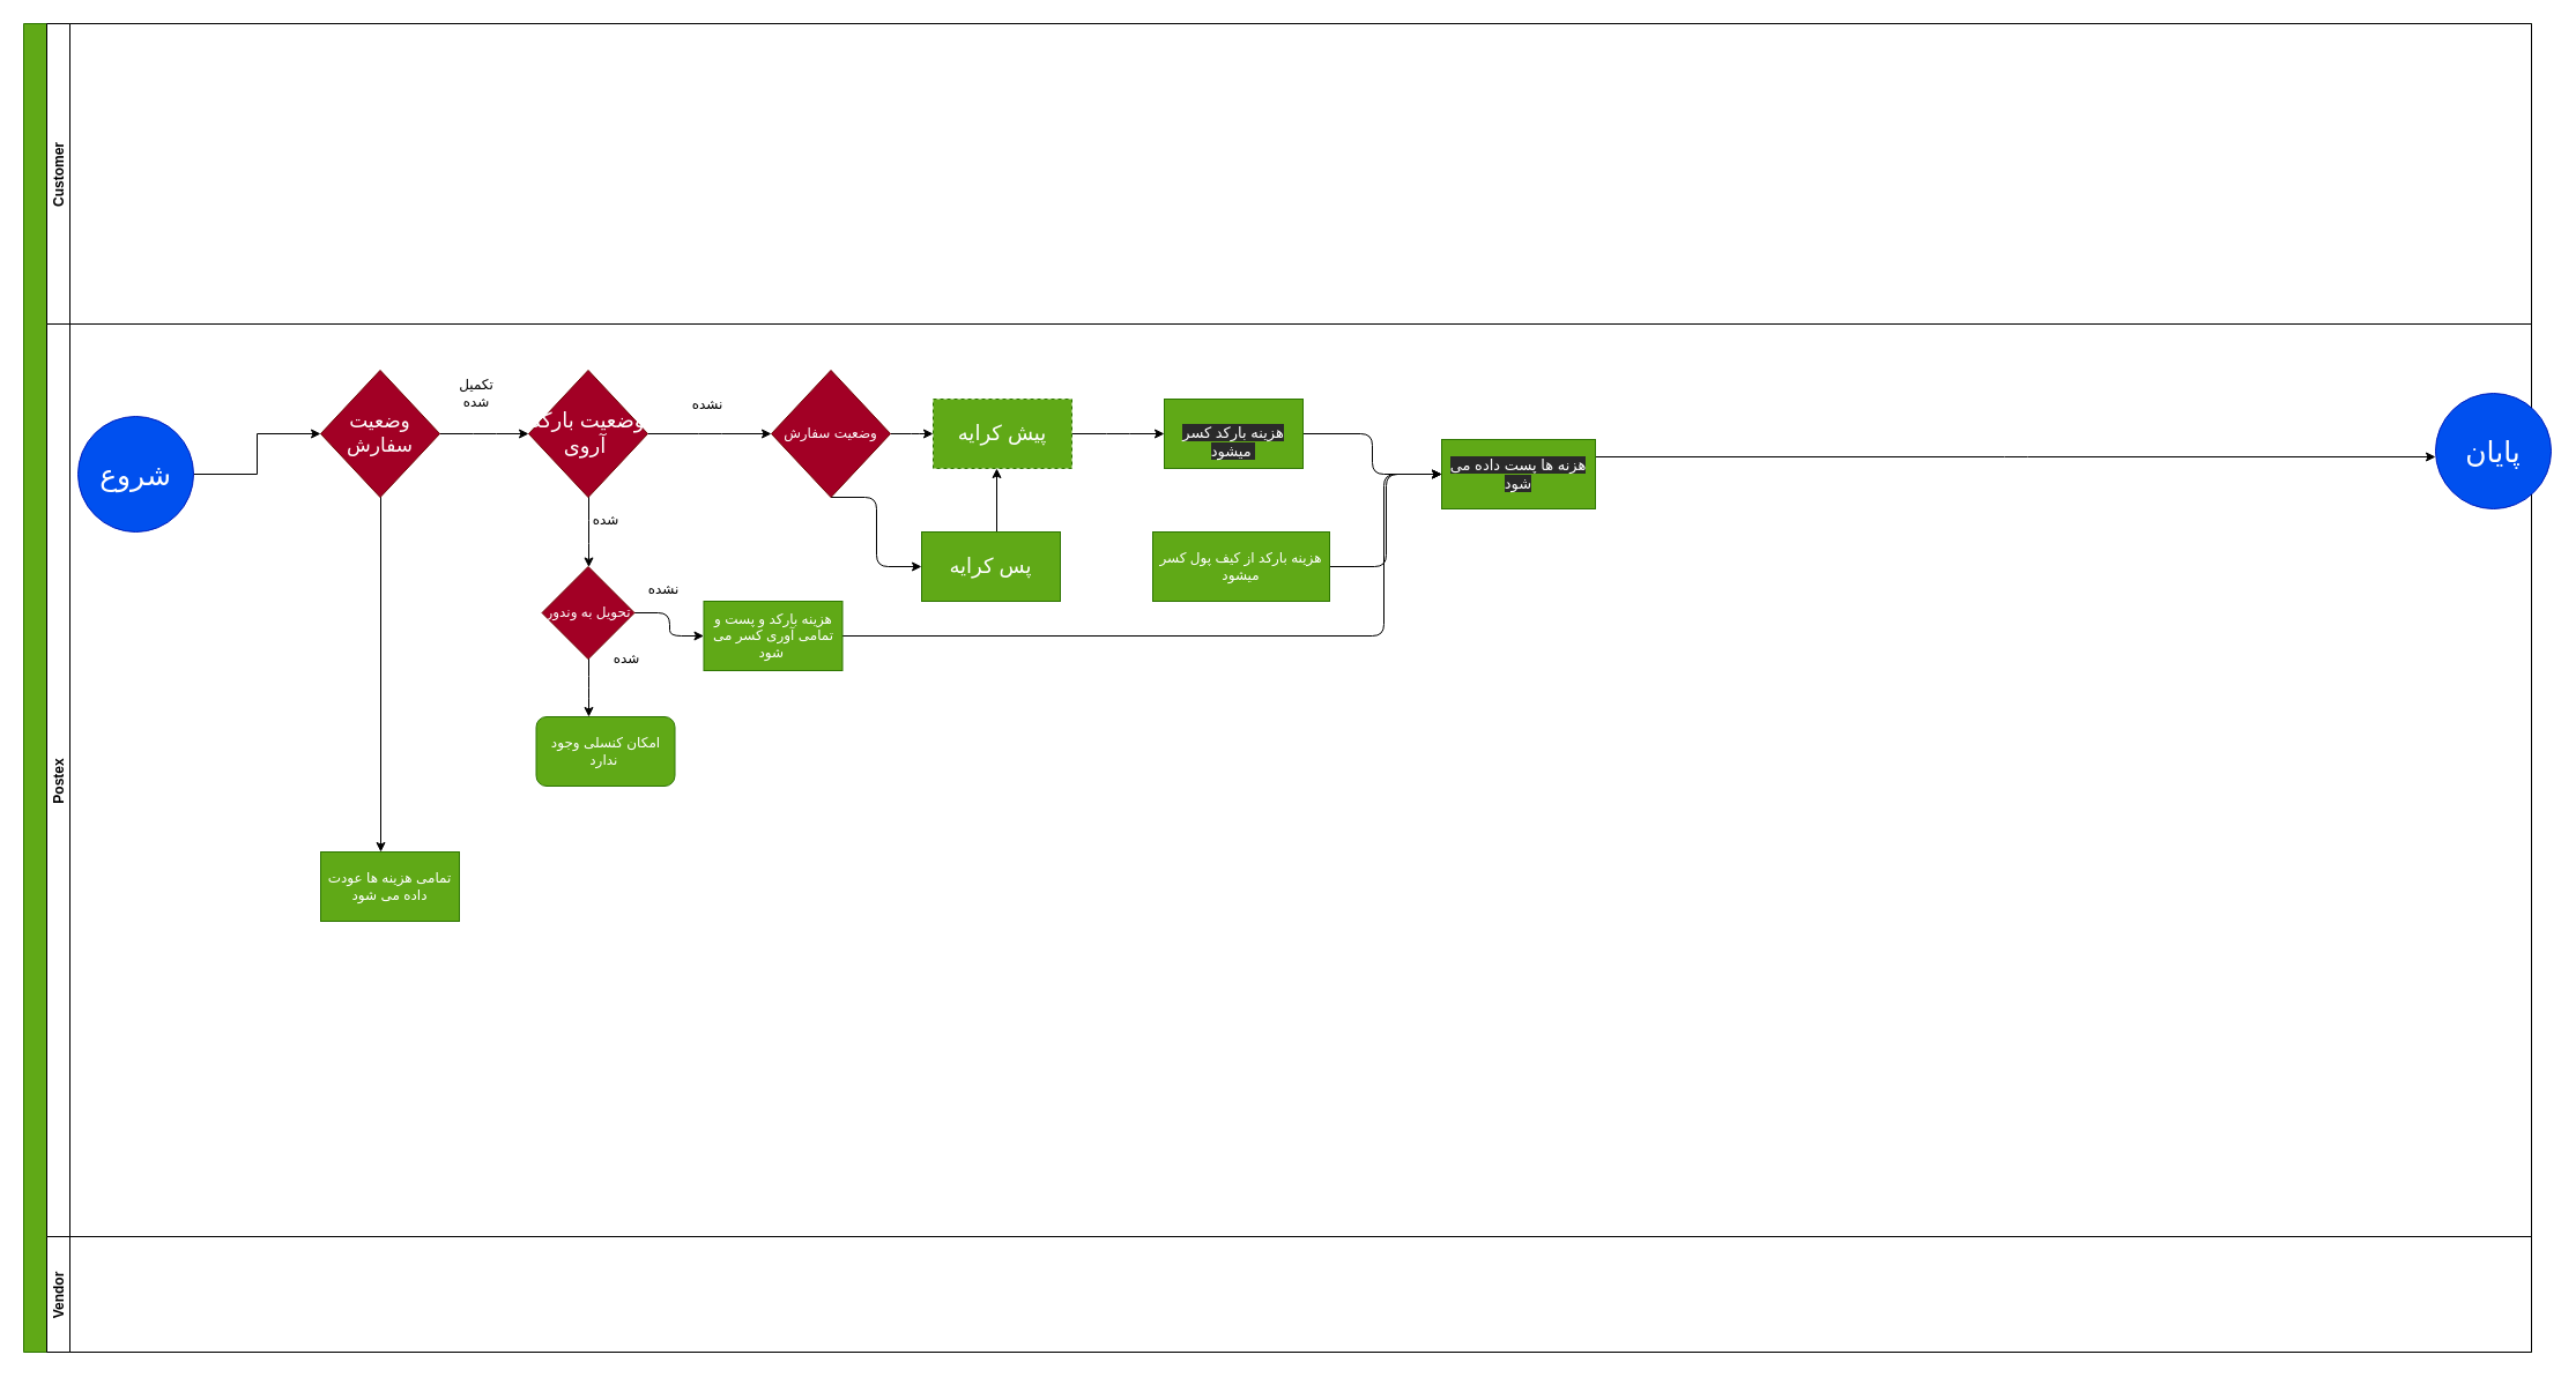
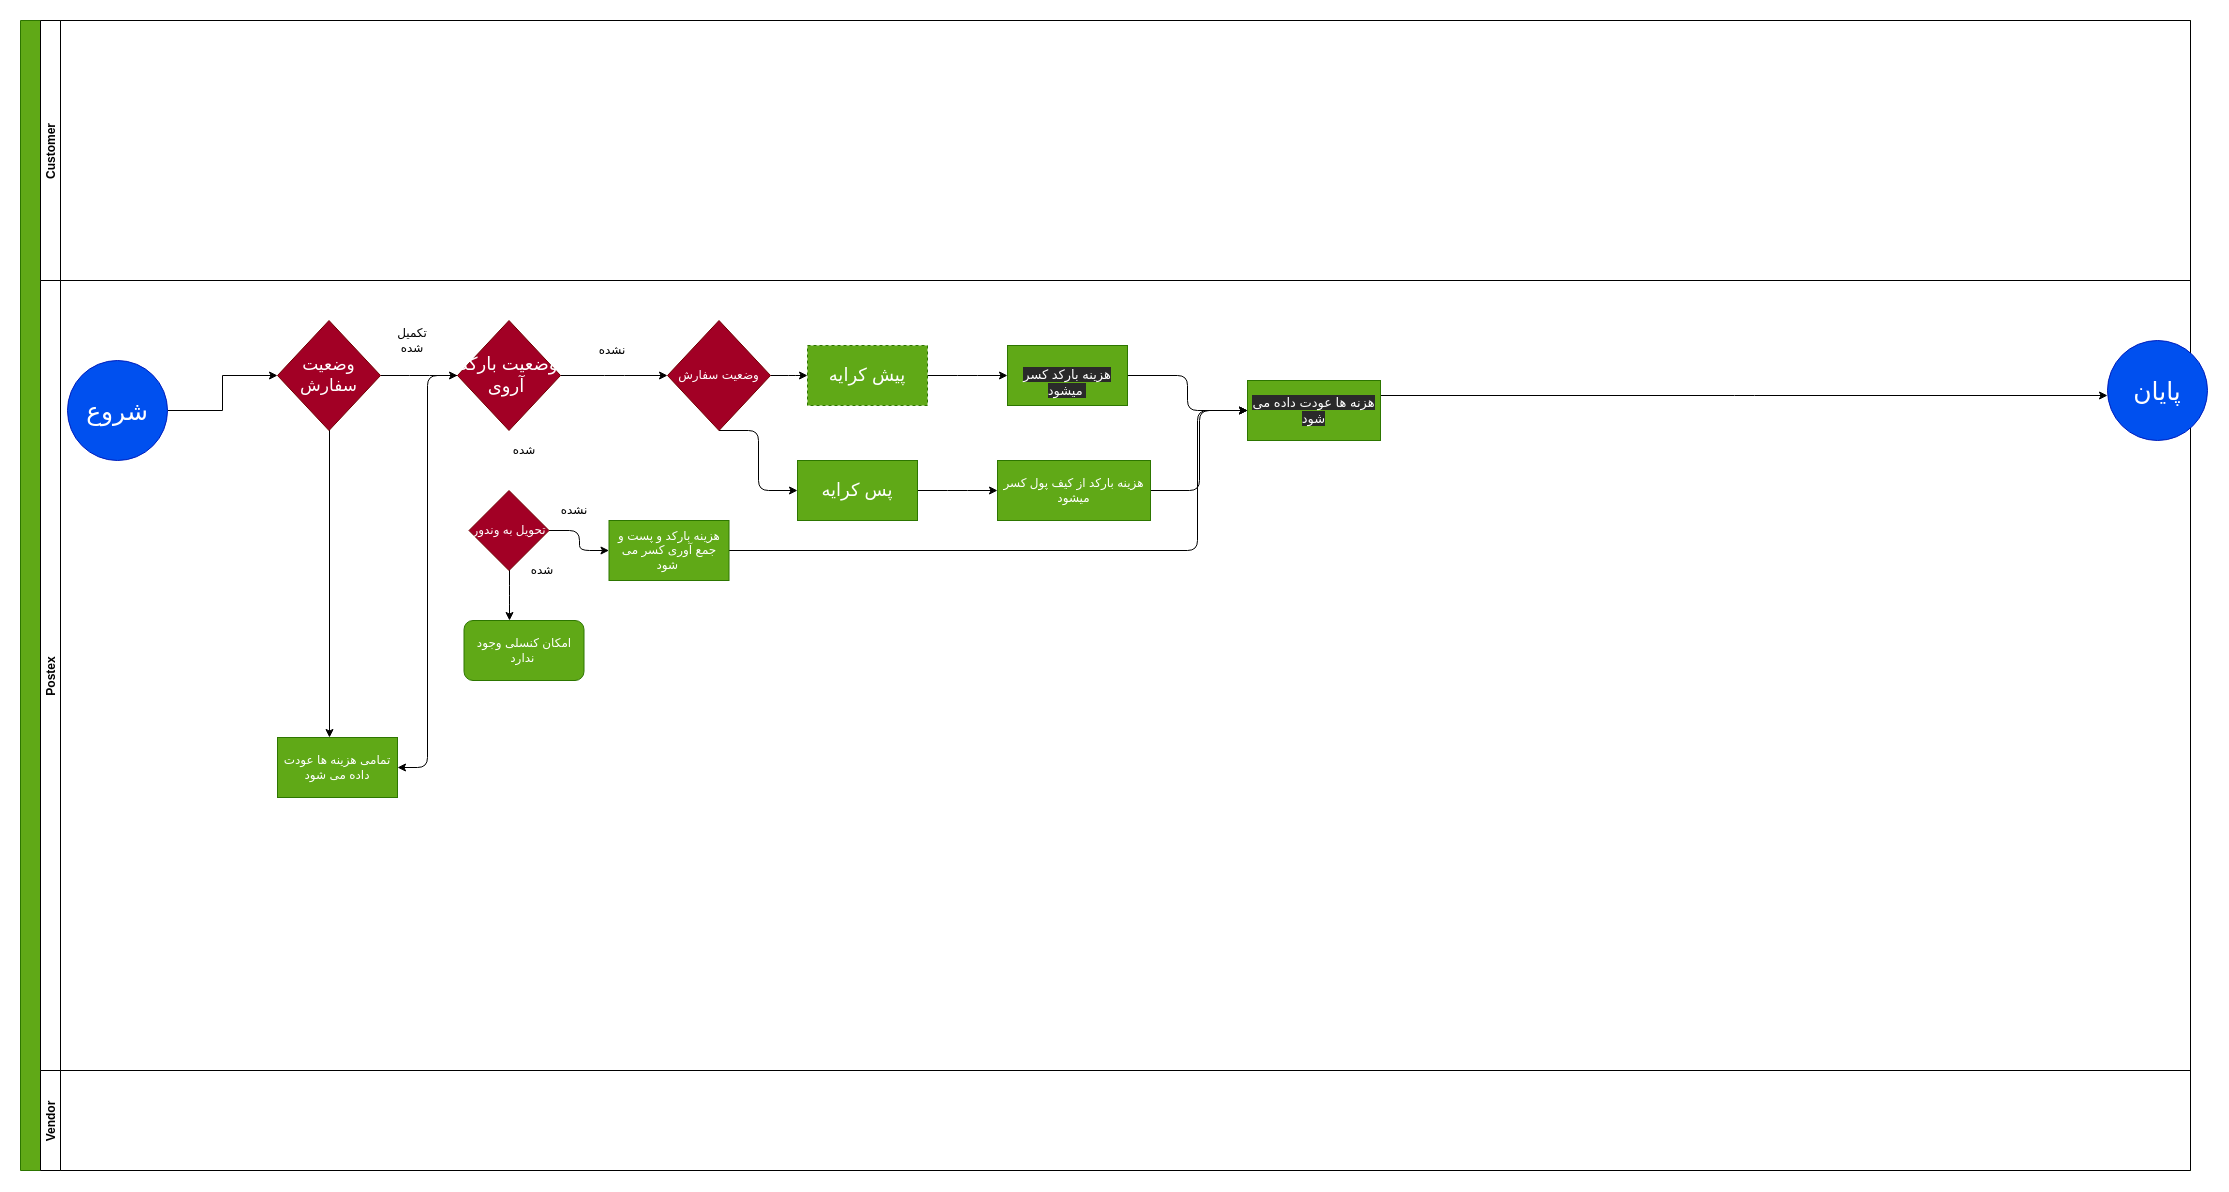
- <mxCell id="27" value="&#10;&#10;&lt;span style=&quot;color: rgb(255, 255, 255); font-family: helvetica; font-size: 13px; font-style: normal; font-weight: 400; letter-spacing: normal; text-align: center; text-indent: 0px; text-transform: none; word-spacing: 0px; background-color: rgb(42, 42, 42); display: inline; float: none;&quot;&gt;هزنه ها پست داده می شود&lt;/span&gt;&#10;&#10;" style="whiteSpace=wrap;html=1;fontColor=#ffffff;strokeColor=#2D7600;fillColor=#60a917;" parent="4" vertex="1"><mxGeometry x="1207" y="100" width="133" height="60" as="geometry" /></mxCell>
+ <mxCell id="27" value="&#10;&#10;&lt;span style=&quot;color: rgb(255, 255, 255); font-family: helvetica; font-size: 13px; font-style: normal; font-weight: 400; letter-spacing: normal; text-align: center; text-indent: 0px; text-transform: none; word-spacing: 0px; background-color: rgb(42, 42, 42); display: inline; float: none;&quot;&gt;هزنه ها عودت داده می شود&lt;/span&gt;&#10;&#10;" style="whiteSpace=wrap;html=1;fontColor=#ffffff;strokeColor=#2D7600;fillColor=#60a917;" parent="4" vertex="1"><mxGeometry x="1207" y="100" width="133" height="60" as="geometry" /></mxCell>
- <mxCell id="22" value="" style="edgeStyle=elbowEdgeStyle;html=1;" parent="4" source="23" target="21" edge="1"><mxGeometry relative="1" as="geometry" /></mxCell>
+ <mxCell id="22" value="" style="edgeStyle=elbowEdgeStyle;html=1;" parent="4" source="23" target="29" edge="1"><mxGeometry relative="1" as="geometry" /></mxCell>
- <mxCell id="16" value="" style="edgeStyle=elbowEdgeStyle;html=1;" parent="4" source="17" target="32" edge="1"><mxGeometry relative="1" as="geometry" /></mxCell>
+ <mxCell id="16" value="" style="edgeStyle=elbowEdgeStyle;html=1;" parent="4" source="17" target="11" edge="1"><mxGeometry relative="1" as="geometry" /></mxCell>
- <mxCell id="34" value="هزینه بارکد و پست و تمامی آوری کسر می شود&amp;nbsp;" style="whiteSpace=wrap;html=1;fontColor=#ffffff;strokeColor=#2D7600;fillColor=#60a917;" parent="4" vertex="1"><mxGeometry x="568.5" y="240" width="120" height="60" as="geometry" /></mxCell>
+ <mxCell id="34" value="هزینه بارکد و پست و جمع آوری کسر می شود&amp;nbsp;" style="whiteSpace=wrap;html=1;fontColor=#ffffff;strokeColor=#2D7600;fillColor=#60a917;" parent="4" vertex="1"><mxGeometry x="568.5" y="240" width="120" height="60" as="geometry" /></mxCell>
